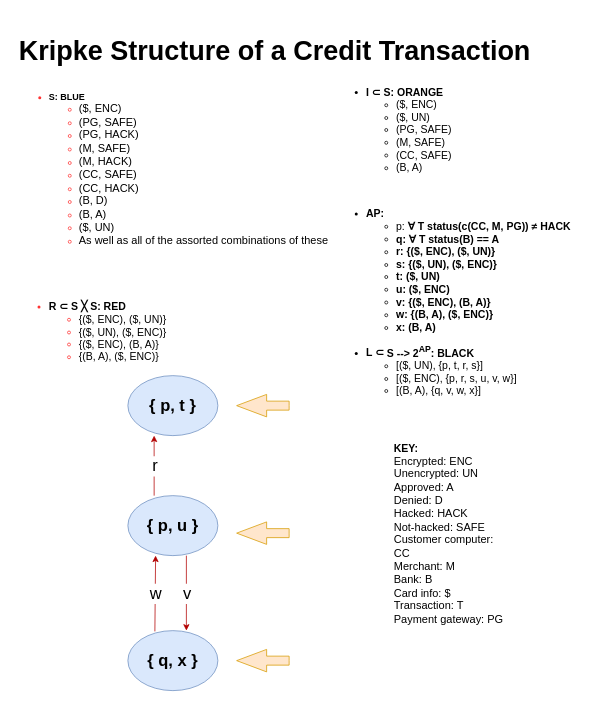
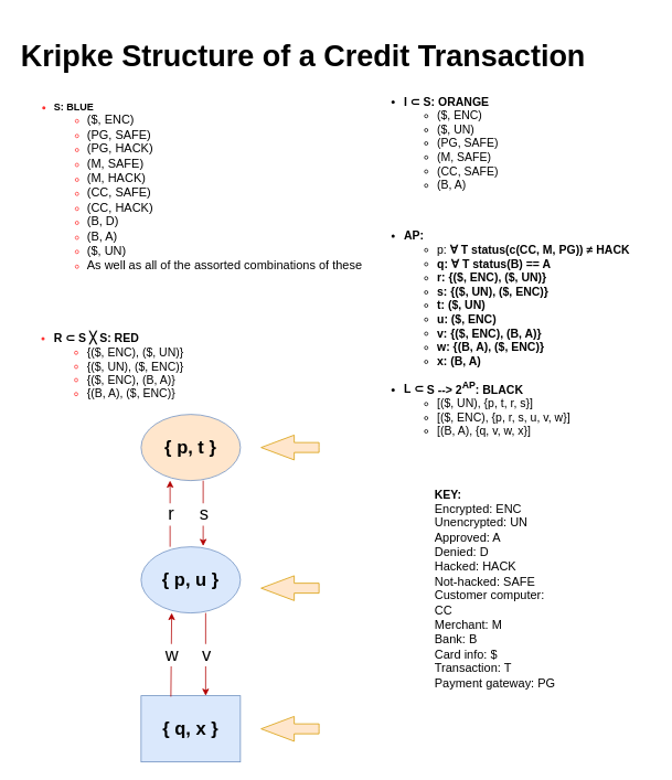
- <mxCell id="2" value="&lt;font size=&quot;1&quot;&gt;&lt;b style=&quot;font-size: 22px;&quot;&gt;{ p, t }&lt;/b&gt;&lt;/font&gt;" style="ellipse;whiteSpace=wrap;html=1;fontFamily=Helvetica;fontSize=12;fillColor=#dae8fc;strokeColor=#6c8ebf;" vertex="1" parent="1"><mxGeometry x="170" y="500" width="120" height="80" as="geometry" /></mxCell>
+ <mxCell id="2" value="&lt;font size=&quot;1&quot;&gt;&lt;b style=&quot;font-size: 22px;&quot;&gt;{ p, t }&lt;/b&gt;&lt;/font&gt;" style="ellipse;whiteSpace=wrap;html=1;fontFamily=Helvetica;fontSize=12;fillColor=#ffe6cc;strokeColor=#6c8ebf;" vertex="1" parent="1"><mxGeometry x="170" y="500" width="120" height="80" as="geometry" /></mxCell>
+ <mxCell id="5" value="" style="endArrow=classic;html=1;rounded=0;fontFamily=Helvetica;fontSize=22;exitX=0.625;exitY=1;exitDx=0;exitDy=0;exitPerimeter=0;entryX=0.625;entryY=-0.012;entryDx=0;entryDy=0;entryPerimeter=0;fillColor=#e51400;strokeColor=#B20000;" edge="1" parent="1" source="2" target="4"><mxGeometry relative="1" as="geometry"><mxPoint x="245" y="620" as="sourcePoint" /><mxPoint x="345" y="620" as="targetPoint" /></mxGeometry></mxCell>
+ <mxCell id="6" value="s" style="edgeLabel;resizable=0;html=1;align=center;verticalAlign=middle;fontFamily=Helvetica;fontSize=22;" connectable="0" vertex="1" parent="5"><mxGeometry relative="1" as="geometry" /></mxCell>
- <mxCell id="3" value="&lt;font size=&quot;1&quot;&gt;&lt;b style=&quot;font-size: 22px;&quot;&gt;{ q, x }&lt;/b&gt;&lt;/font&gt;" style="ellipse;whiteSpace=wrap;html=1;fontFamily=Helvetica;fontSize=12;fillColor=#dae8fc;strokeColor=#6c8ebf;" vertex="1" parent="1"><mxGeometry x="170" y="840" width="120" height="80" as="geometry" /></mxCell>
+ <mxCell id="3" value="&lt;font size=&quot;1&quot;&gt;&lt;b style=&quot;font-size: 22px;&quot;&gt;{ q, x }&lt;/b&gt;&lt;/font&gt;" style="whiteSpace=wrap;html=1;fontFamily=Helvetica;fontSize=12;fillColor=#dae8fc;strokeColor=#6c8ebf;rounded=0;" vertex="1" parent="1"><mxGeometry x="170" y="840" width="120" height="80" as="geometry" /></mxCell>
